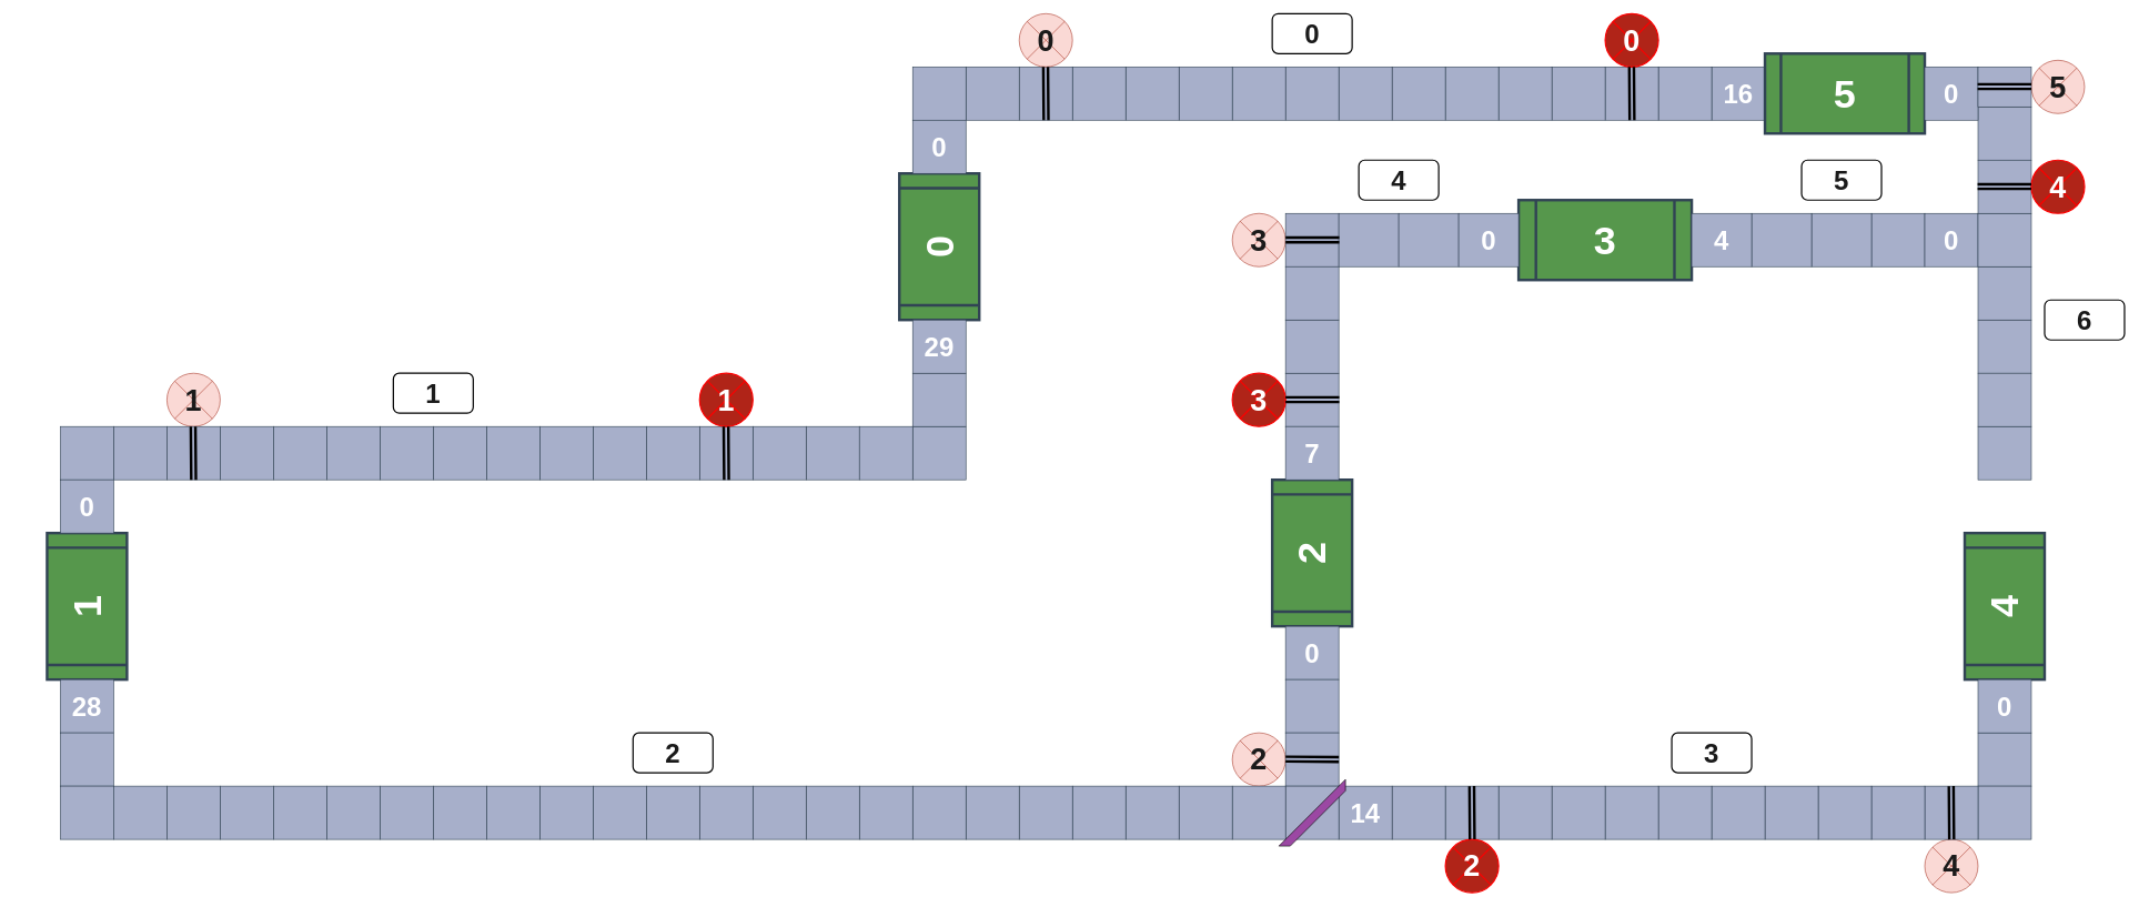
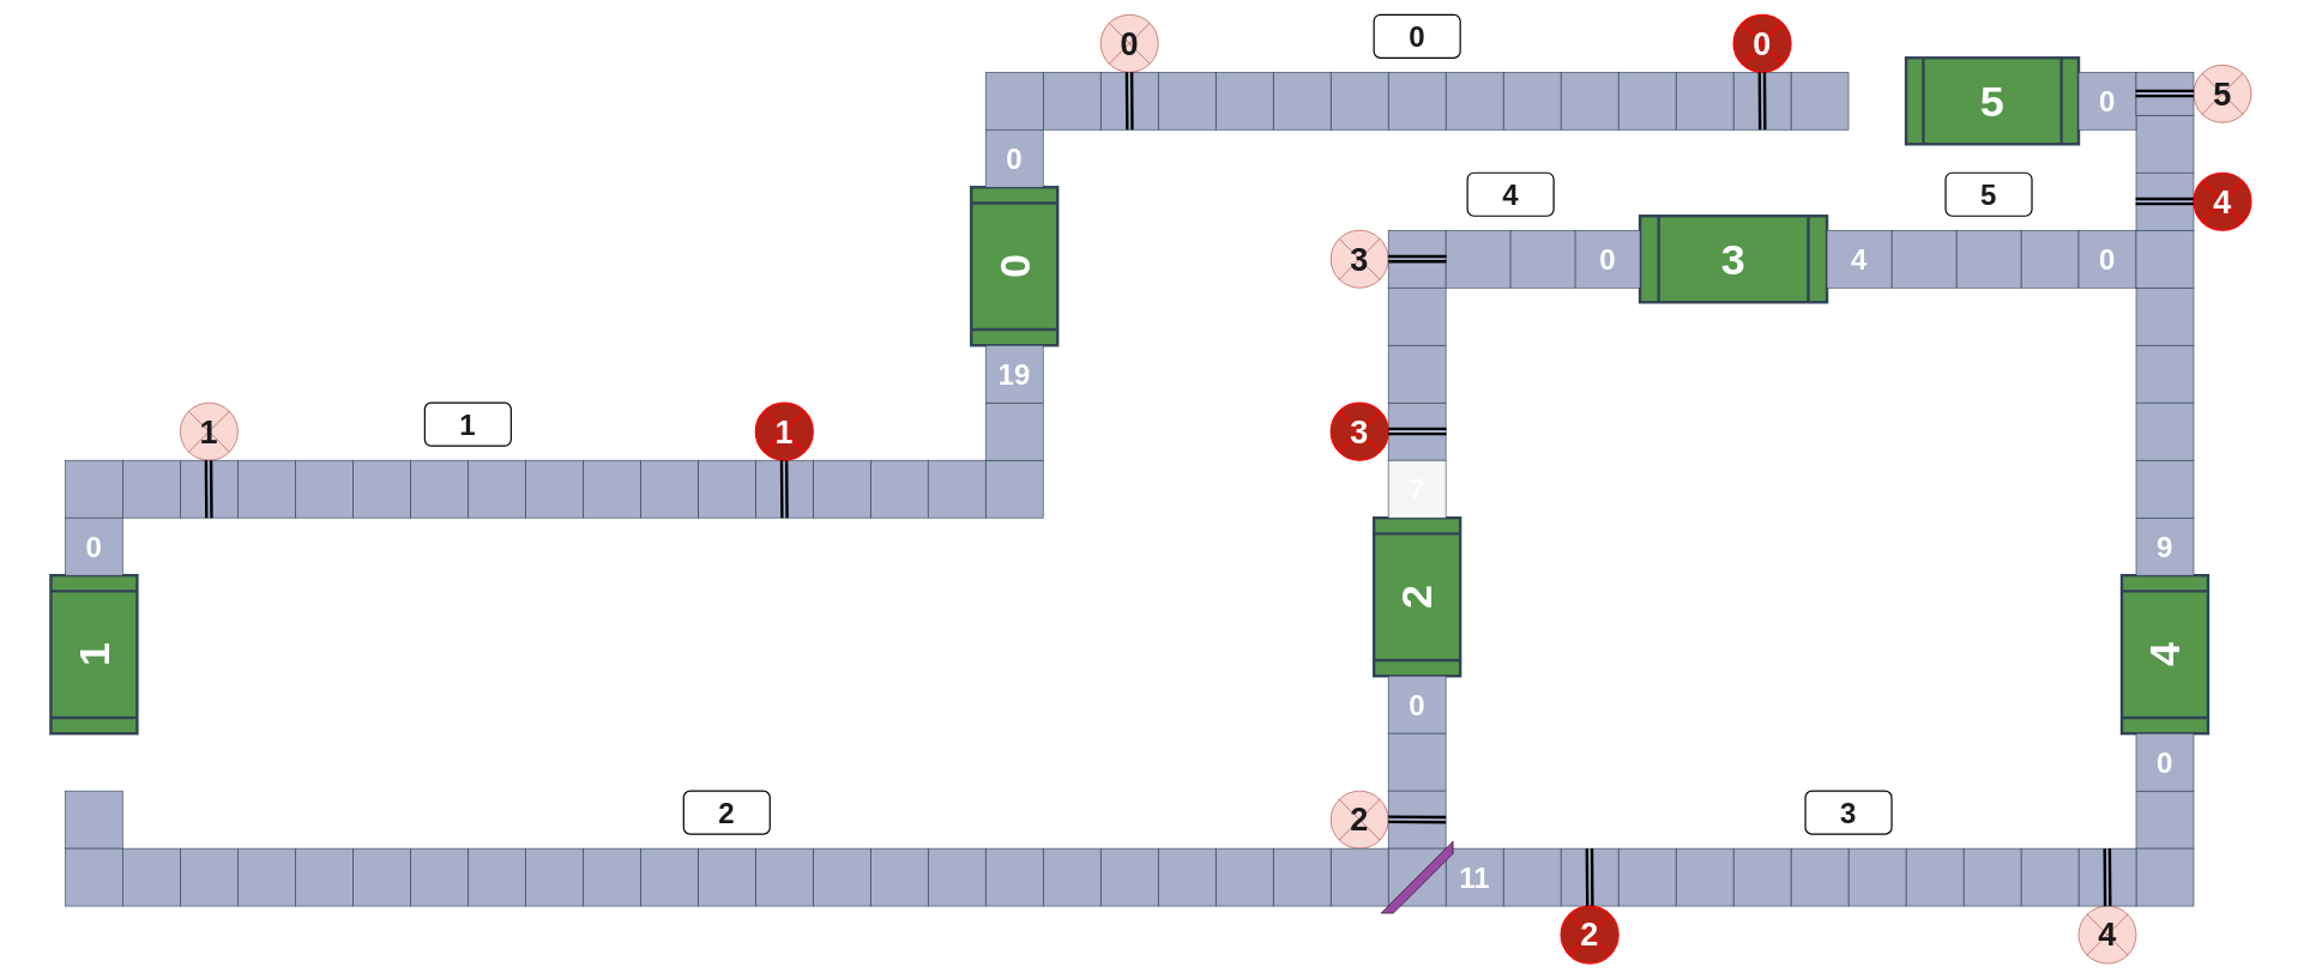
- <mxCell id="2" value="16" style="whiteSpace=wrap;html=1;aspect=fixed;fillColor=#A7AFCA;fontColor=#ffffff;strokeColor=#314354;fontSize=40;fontStyle=1" vertex="1" parent="1"><mxGeometry x="2570" y="100" width="80" height="80" as="geometry" /></mxCell>
- <mxCell id="141" value="&lt;b&gt;&lt;font style=&quot;font-size: 40px;&quot;&gt;6&lt;/font&gt;&lt;/b&gt;" style="rounded=1;whiteSpace=wrap;html=1;fillColor=#FFFFFF;strokeColor=#000000;fontColor=#1A1A1A;glass=0;strokeWidth=2;" vertex="1" parent="1"><mxGeometry x="3070" y="450" width="120" height="60" as="geometry" /></mxCell>
- <mxCell id="33" value="29" style="whiteSpace=wrap;html=1;aspect=fixed;rounded=0;fillColor=#A7AFCA;fontColor=#ffffff;strokeColor=#314354;fontSize=40;fontStyle=1" vertex="1" parent="1"><mxGeometry x="1370" y="480" width="80" height="80" as="geometry" /></mxCell>
+ <mxCell id="33" value="19" style="whiteSpace=wrap;html=1;aspect=fixed;rounded=0;fillColor=#A7AFCA;fontColor=#ffffff;strokeColor=#314354;fontSize=40;fontStyle=1" vertex="1" parent="1"><mxGeometry x="1370" y="480" width="80" height="80" as="geometry" /></mxCell>
- <mxCell id="97" value="7" style="whiteSpace=wrap;html=1;aspect=fixed;fillColor=#A7AFCA;fontColor=#ffffff;strokeColor=#314354;fontSize=40;fontStyle=1" vertex="1" parent="1"><mxGeometry x="1930" y="640" width="80" height="80" as="geometry" /></mxCell>
+ <mxCell id="97" value="7" style="whiteSpace=wrap;html=1;aspect=fixed;fillColor=#f5f5f5;fontColor=#ffffff;strokeColor=#314354;fontSize=40;fontStyle=1;" vertex="1" parent="1"><mxGeometry x="1930" y="640" width="80" height="80" as="geometry" /></mxCell>
+ <mxCell id="108" value="9" style="whiteSpace=wrap;html=1;aspect=fixed;fillColor=#A7AFCA;fontColor=#ffffff;strokeColor=#314354;fontSize=40;fontStyle=1" vertex="1" parent="1"><mxGeometry x="2970" y="720" width="80" height="80" as="geometry" /></mxCell>
- <mxCell id="50" value="28" style="whiteSpace=wrap;html=1;aspect=fixed;fillColor=#A7AFCA;fontColor=#ffffff;strokeColor=#314354;fontSize=40;fontStyle=1" vertex="1" parent="1"><mxGeometry x="90" y="1020" width="80" height="80" as="geometry" /></mxCell>
- <mxCell id="67" value="14" style="whiteSpace=wrap;html=1;aspect=fixed;fillColor=#A7AFCA;fontColor=#ffffff;strokeColor=#314354;fontSize=40;fontStyle=1" vertex="1" parent="1"><mxGeometry x="2010" y="1180" width="80" height="80" as="geometry" /></mxCell>
+ <mxCell id="67" value="11" style="whiteSpace=wrap;html=1;aspect=fixed;fillColor=#A7AFCA;fontColor=#ffffff;strokeColor=#314354;fontSize=40;fontStyle=1" vertex="1" parent="1"><mxGeometry x="2010" y="1180" width="80" height="80" as="geometry" /></mxCell>
